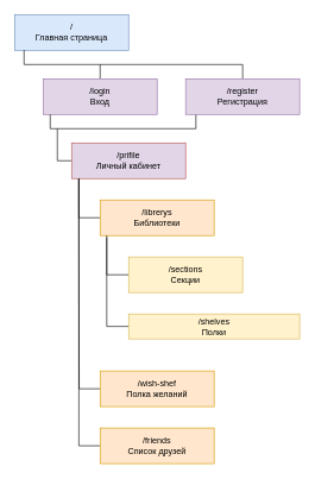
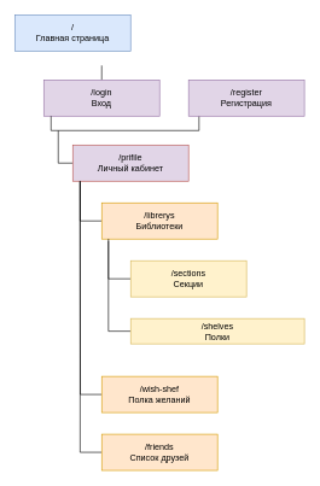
- <mxCell id="3" style="edgeStyle=orthogonalEdgeStyle;rounded=0;orthogonalLoop=1;jettySize=auto;html=1;exitX=0.5;exitY=0;exitDx=0;exitDy=0;entryX=0.083;entryY=0.994;entryDx=0;entryDy=0;entryPerimeter=0;endArrow=none;endFill=0;" edge="1" parent="1" source="7" target="2"><mxGeometry relative="1" as="geometry"><Array as="points"><mxPoint x="340" y="90" /><mxPoint x="33" y="90" /></Array></mxGeometry></mxCell>
